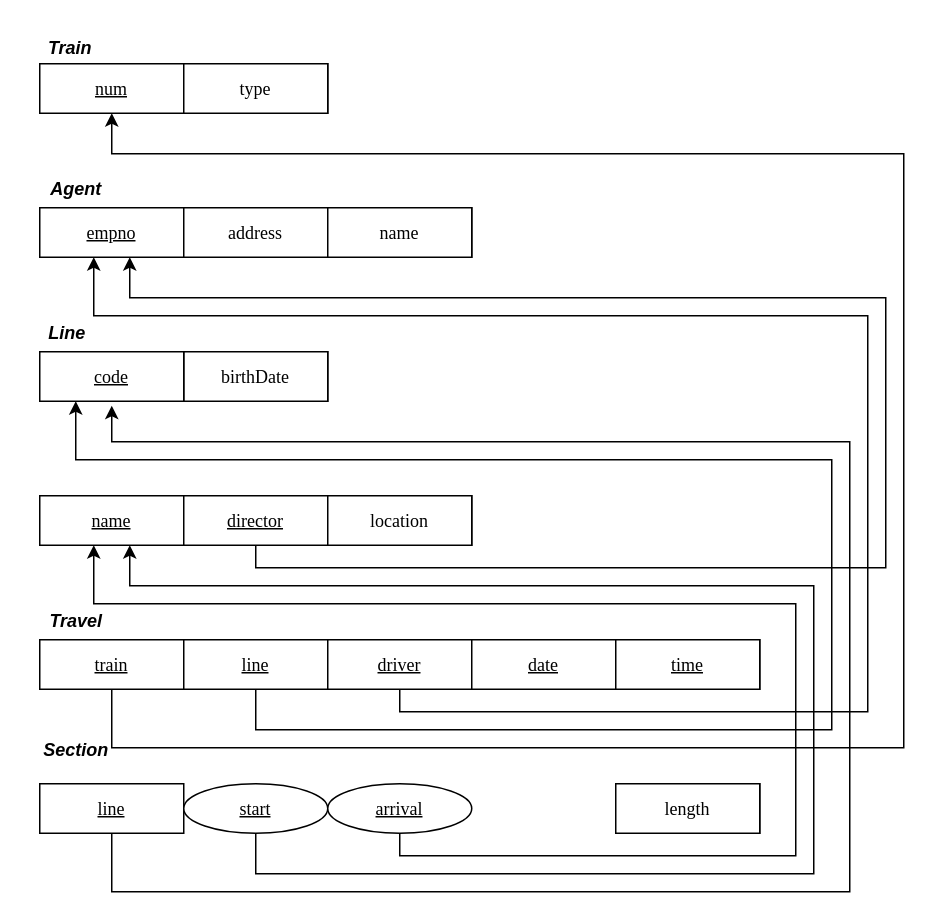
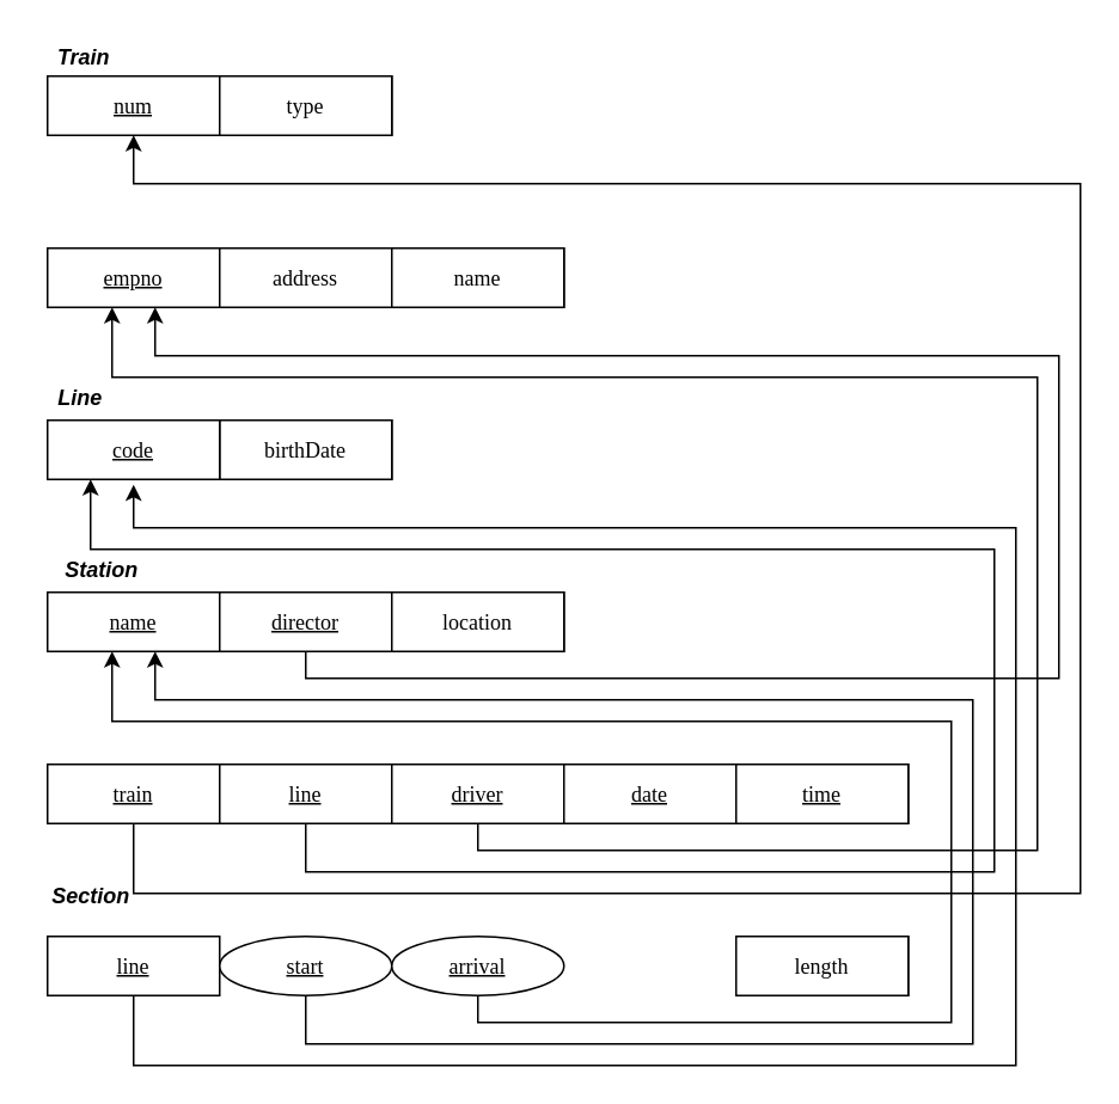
- <mxCell id="6" value="Agent" style="text;html=1;align=center;verticalAlign=middle;resizable=0;points=[];autosize=1;fontStyle=3" parent="1" vertex="1"><mxGeometry x="26" y="114" width="48" height="24" as="geometry" /></mxCell>
+ <mxCell id="13" value="Station" style="text;html=1;align=center;verticalAlign=middle;resizable=0;points=[];autosize=1;fontStyle=3" parent="1" vertex="1"><mxGeometry x="26" y="306" width="60" height="24" as="geometry" /></mxCell>
- <mxCell id="16" value="Travel" style="text;html=1;align=center;verticalAlign=middle;resizable=0;points=[];autosize=1;fontStyle=3" parent="1" vertex="1"><mxGeometry x="26" y="402" width="48" height="24" as="geometry" /></mxCell>
